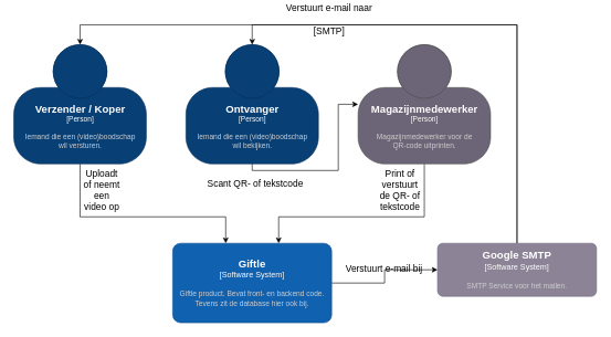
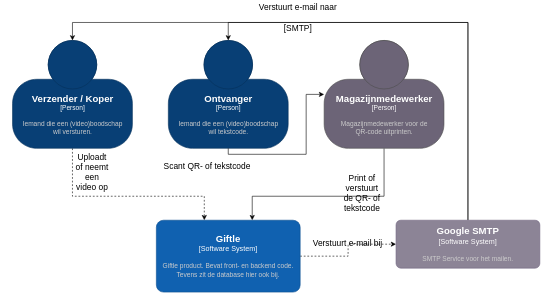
- <mxCell id="6" value="&lt;font style=&quot;font-size: 16px&quot;&gt;&lt;b&gt;Ontvanger&lt;/b&gt;&lt;/font&gt;&lt;div&gt;[Person]&lt;/div&gt;&lt;br&gt;&lt;div&gt;&lt;font style=&quot;font-size: 11px&quot;&gt;&lt;font color=&quot;#cccccc&quot;&gt;Iemand die een (video)boodschap&#10;wil bekijken.&lt;/font&gt;&lt;/font&gt;&lt;/div&gt;" style="html=1;fontSize=11;dashed=0;whitespace=wrap;fillColor=#083F75;strokeColor=#06315C;fontColor=#ffffff;shape=mxgraph.c4.person2;align=center;metaEdit=1;points=[[0.5,0,0],[1,0.5,0],[1,0.75,0],[0.75,1,0],[0.5,1,0],[0.25,1,0],[0,0.75,0],[0,0.5,0]];resizable=0;fontFamily=Helvetica;" parent="1" vertex="1"><mxGeometry x="280" y="67" width="200" height="180" as="geometry" /></mxCell>
+ <mxCell id="6" value="&lt;font style=&quot;font-size: 16px&quot;&gt;&lt;b&gt;Ontvanger&lt;/b&gt;&lt;/font&gt;&lt;div&gt;[Person]&lt;/div&gt;&lt;br&gt;&lt;div&gt;&lt;font style=&quot;font-size: 11px&quot;&gt;&lt;font color=&quot;#cccccc&quot;&gt;Iemand die een (video)boodschap&#10;wil tekstcode.&lt;/font&gt;&lt;/font&gt;&lt;/div&gt;" style="html=1;fontSize=11;dashed=0;whitespace=wrap;fillColor=#083F75;strokeColor=#06315C;fontColor=#ffffff;shape=mxgraph.c4.person2;align=center;metaEdit=1;points=[[0.5,0,0],[1,0.5,0],[1,0.75,0],[0.75,1,0],[0.5,1,0],[0.25,1,0],[0,0.75,0],[0,0.5,0]];resizable=0;fontFamily=Helvetica;" parent="1" vertex="1"><mxGeometry x="280" y="67" width="200" height="180" as="geometry" /></mxCell>
- <mxCell id="15" value="&lt;font color=&quot;#000000&quot;&gt;Scant QR- of tekstcode&lt;/font&gt;" style="text;html=1;strokeColor=none;fillColor=none;align=center;verticalAlign=middle;whiteSpace=wrap;rounded=0;fontFamily=Helvetica;fontSize=14;fontColor=#CDA2BE;" parent="1" vertex="1"><mxGeometry x="285" y="267" width="200" height="20" as="geometry" /></mxCell>
+ <mxCell id="15" value="&lt;font color=&quot;#000000&quot;&gt;Scant QR- of tekstcode&lt;/font&gt;" style="text;html=1;strokeColor=none;fillColor=none;align=center;verticalAlign=middle;whiteSpace=wrap;rounded=0;fontFamily=Helvetica;fontSize=14;fontColor=#CDA2BE;" parent="1" vertex="1"><mxGeometry x="245" y="267" width="200" height="20" as="geometry" /></mxCell>
- <mxCell id="16" value="&lt;font color=&quot;#000000&quot;&gt;Print of&lt;br&gt;verstuurt&lt;br&gt;de QR- of&lt;br&gt;tekstcode&lt;/font&gt;" style="text;html=1;strokeColor=none;fillColor=none;align=center;verticalAlign=middle;whiteSpace=wrap;rounded=0;fontFamily=Helvetica;fontSize=14;fontColor=#CDA2BE;" parent="1" vertex="1"><mxGeometry x="570" y="247" width="67" height="80" as="geometry" /></mxCell>
+ <mxCell id="16" value="&lt;font color=&quot;#000000&quot;&gt;Print of&lt;br&gt;verstuurt&lt;br&gt;de QR- of&lt;br&gt;tekstcode&lt;/font&gt;" style="text;html=1;strokeColor=none;fillColor=none;align=center;verticalAlign=middle;whiteSpace=wrap;rounded=0;fontFamily=Helvetica;fontSize=14;fontColor=#CDA2BE;" parent="1" vertex="1"><mxGeometry x="570" y="282" width="67" height="80" as="geometry" /></mxCell>
- <mxCell id="2" style="edgeStyle=orthogonalEdgeStyle;rounded=0;orthogonalLoop=1;jettySize=auto;html=1;exitX=0.5;exitY=1;exitDx=0;exitDy=0;exitPerimeter=0;fontFamily=Helvetica;fontSize=1;strokeWidth=1;" edge="1" parent="1" source="3" target="8"><mxGeometry relative="1" as="geometry"><Array as="points"><mxPoint x="120" y="327" /><mxPoint x="340" y="327" /></Array></mxGeometry></mxCell>
+ <mxCell id="2" style="edgeStyle=orthogonalEdgeStyle;rounded=0;orthogonalLoop=1;jettySize=auto;html=1;exitX=0.5;exitY=1;exitDx=0;exitDy=0;exitPerimeter=0;fontFamily=Helvetica;fontSize=1;strokeWidth=1;dashed=1;" edge="1" parent="1" source="3" target="8"><mxGeometry relative="1" as="geometry"><Array as="points"><mxPoint x="120" y="327" /><mxPoint x="340" y="327" /></Array></mxGeometry></mxCell>
- <mxCell id="7" style="edgeStyle=orthogonalEdgeStyle;rounded=0;orthogonalLoop=1;jettySize=auto;html=1;strokeWidth=1;fontFamily=Helvetica;" parent="1" source="8" target="11" edge="1"><mxGeometry relative="1" as="geometry" /></mxCell>
+ <mxCell id="7" style="edgeStyle=orthogonalEdgeStyle;rounded=0;orthogonalLoop=1;jettySize=auto;html=1;strokeWidth=1;fontFamily=Helvetica;dashed=1;" parent="1" source="8" target="11" edge="1"><mxGeometry relative="1" as="geometry" /></mxCell>
